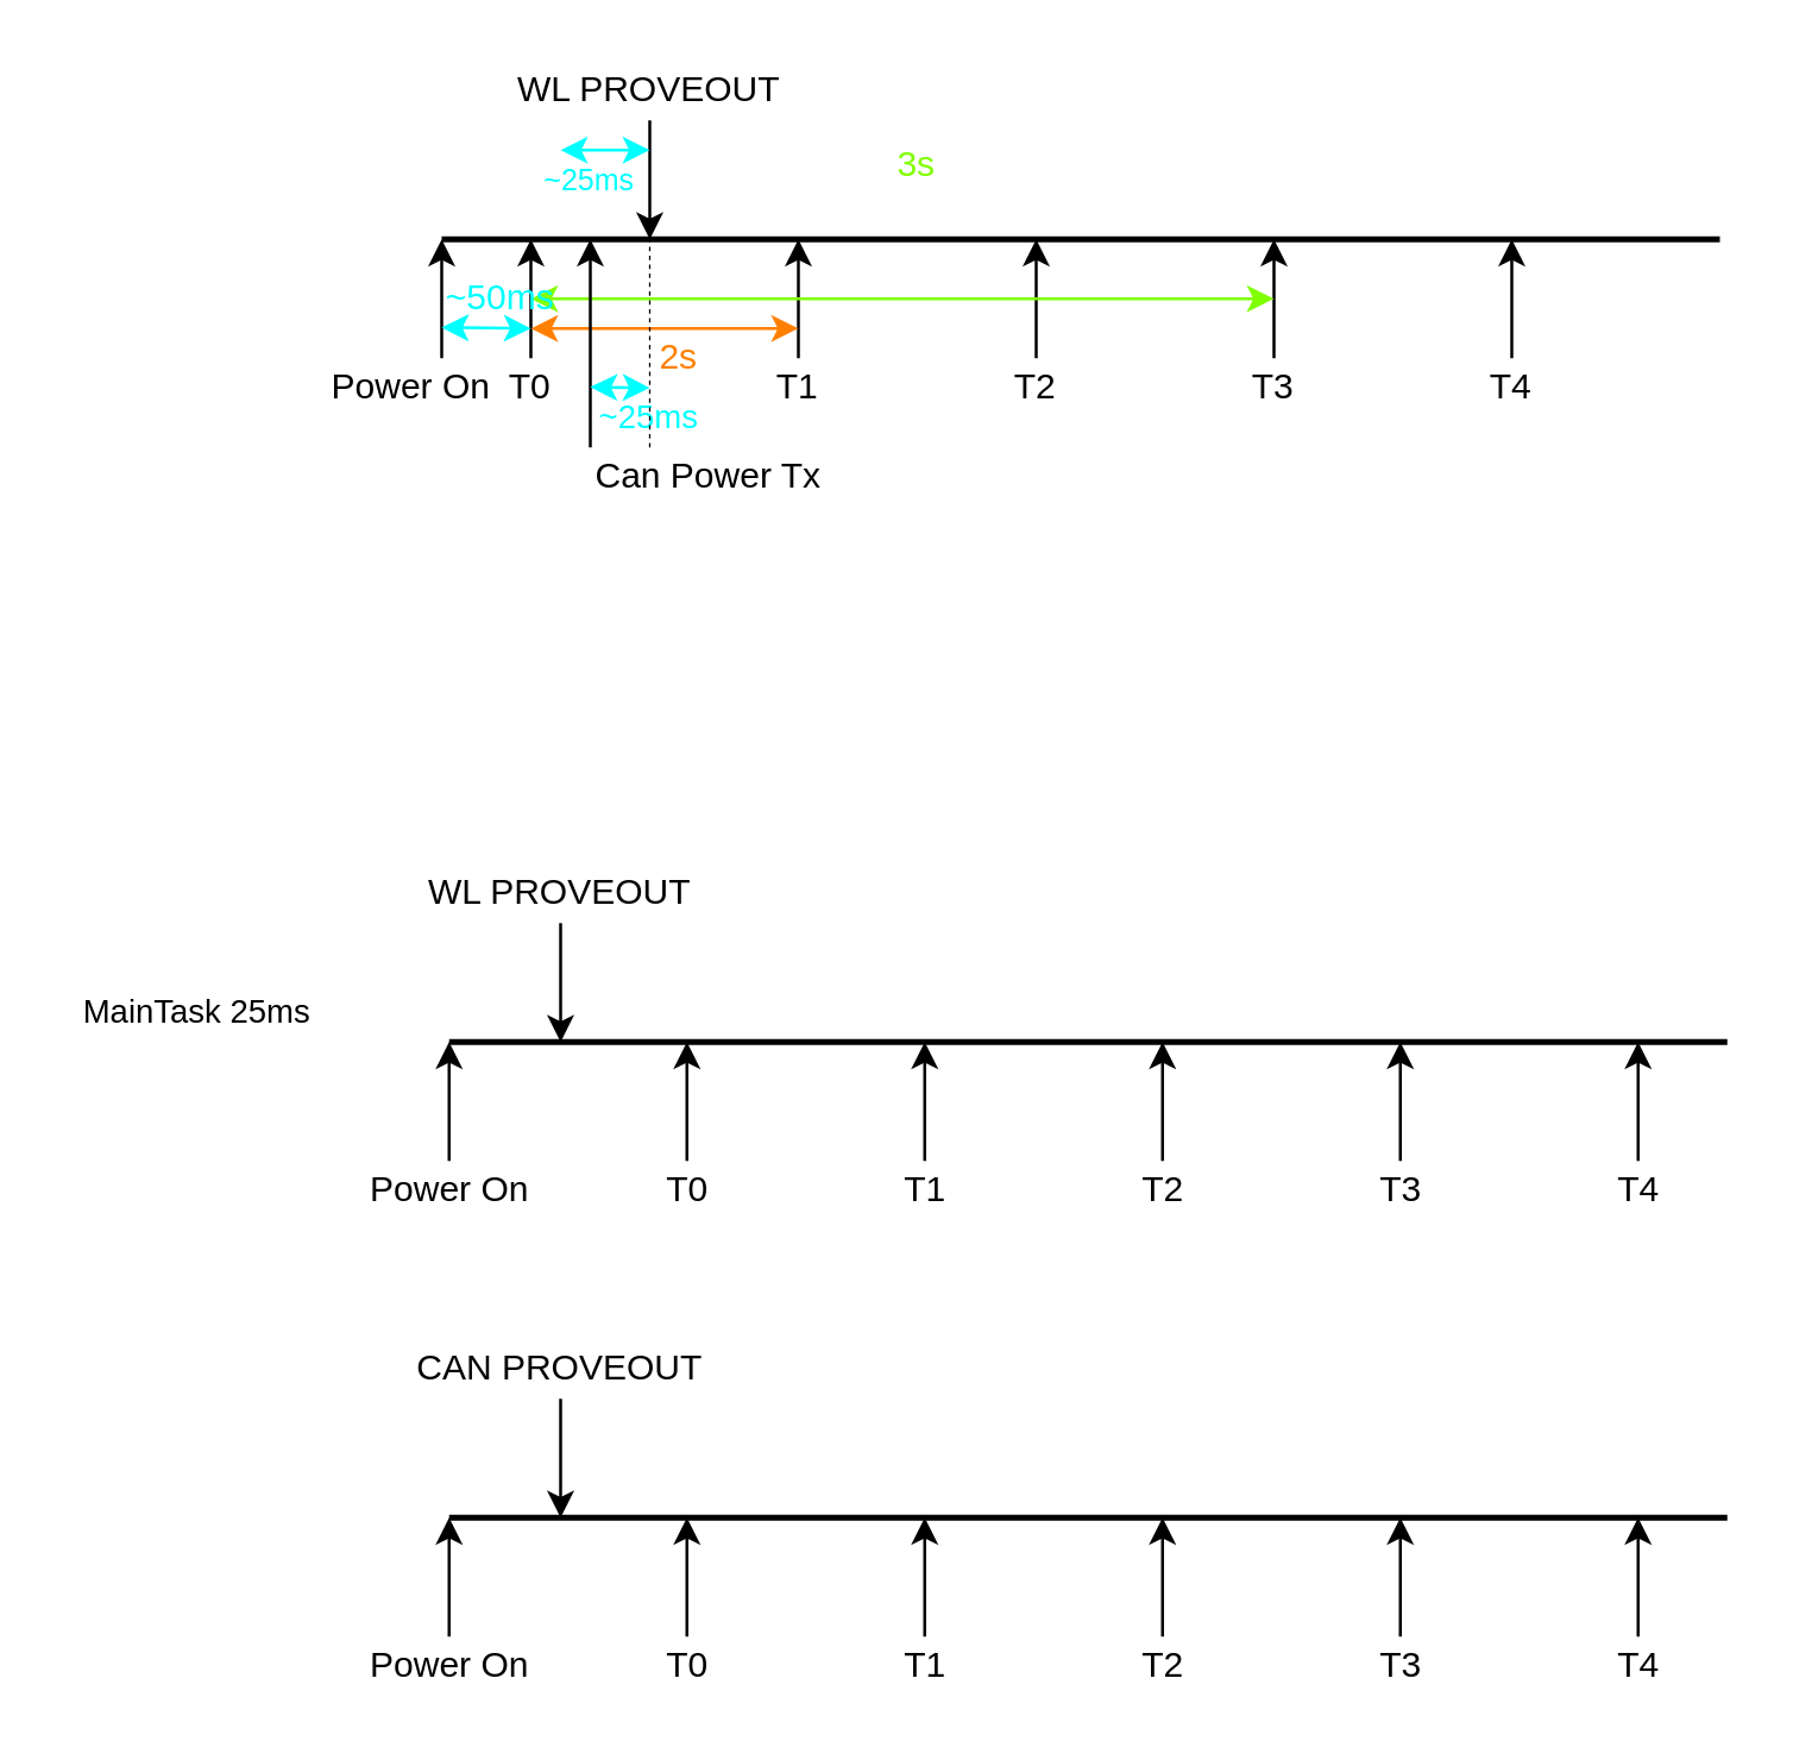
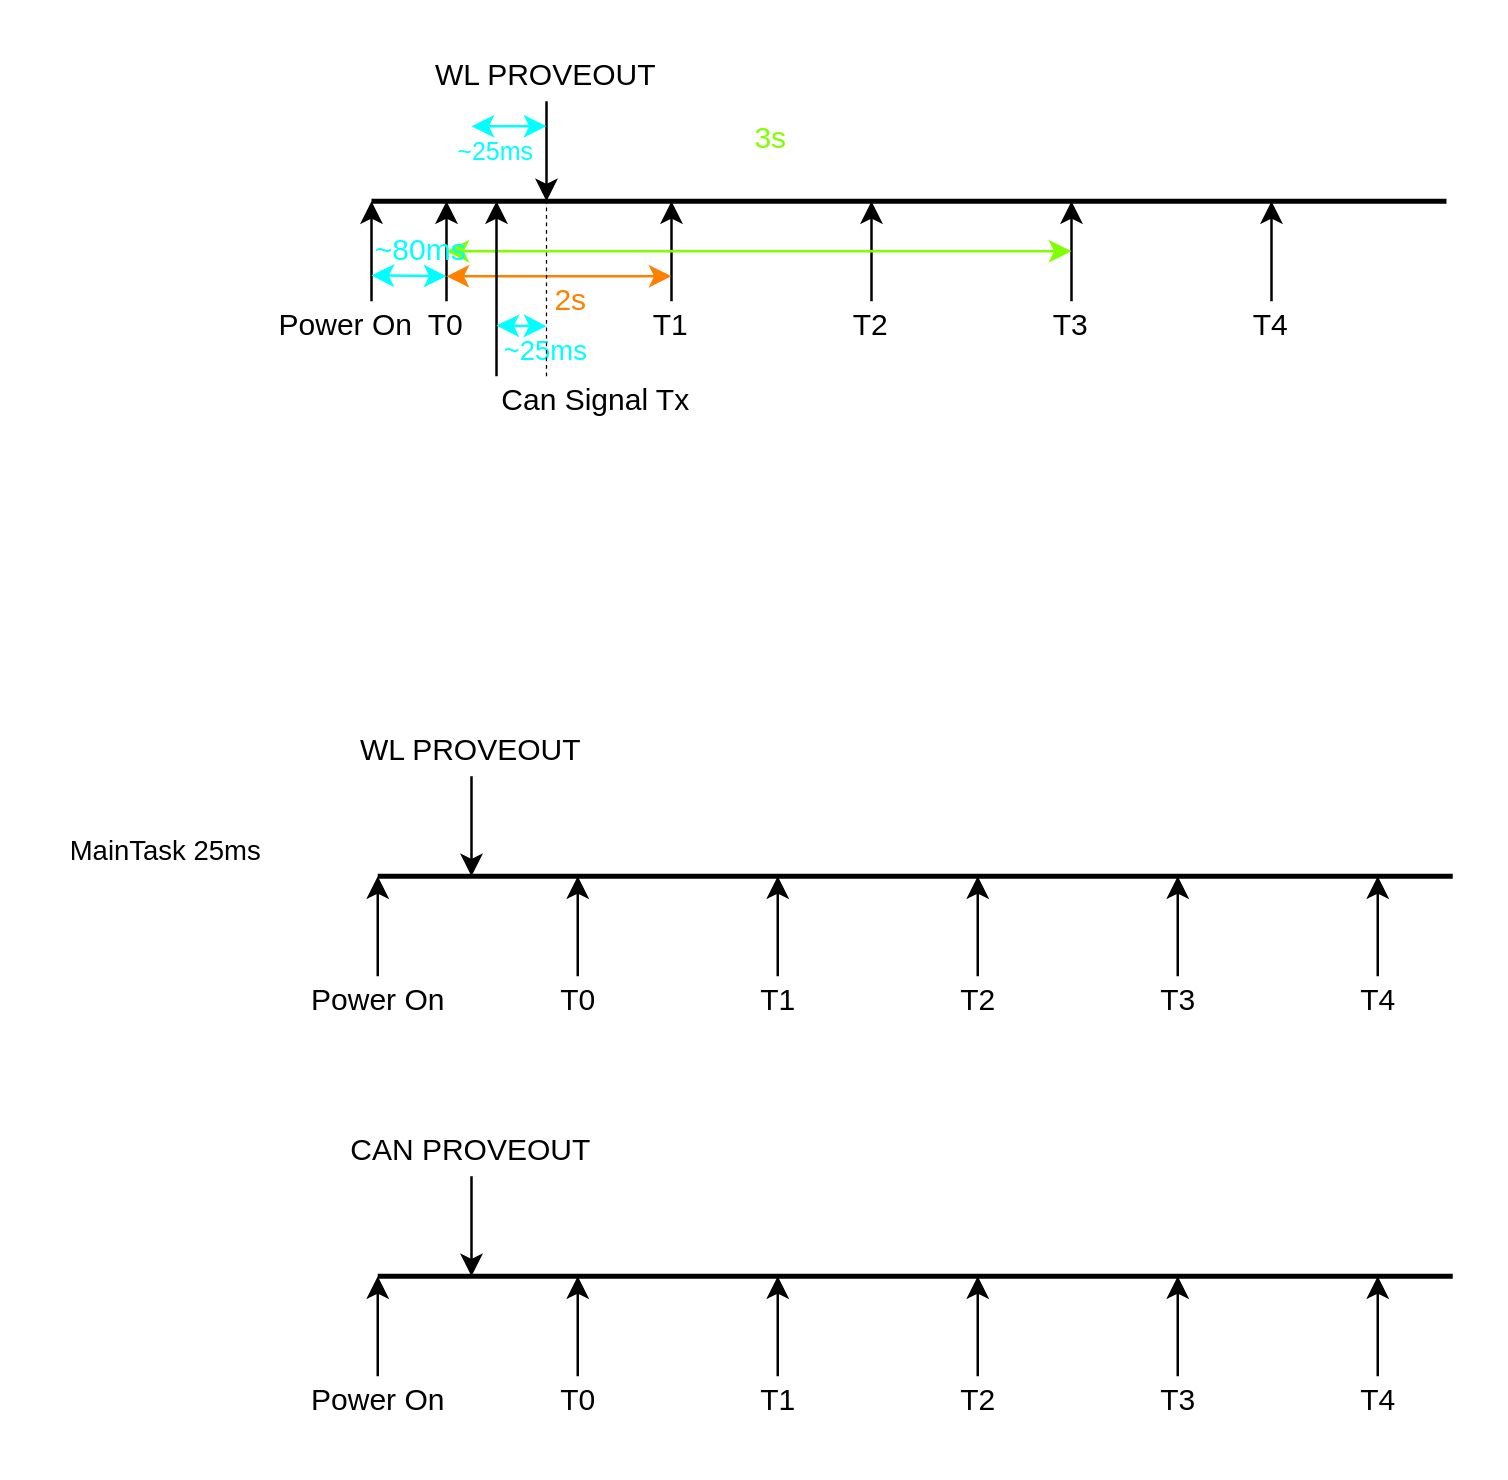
- <mxCell id="22" value="&lt;font color=&quot;#00ffff&quot;&gt;~50ms&lt;/font&gt;" style="text;html=1;strokeColor=none;fillColor=none;align=center;verticalAlign=middle;whiteSpace=wrap;rounded=0;" parent="1" vertex="1"><mxGeometry x="148" y="90" width="40" height="20" as="geometry" /></mxCell>
+ <mxCell id="22" value="&lt;font color=&quot;#00ffff&quot;&gt;~80ms&lt;/font&gt;" style="text;html=1;strokeColor=none;fillColor=none;align=center;verticalAlign=middle;whiteSpace=wrap;rounded=0;" parent="1" vertex="1"><mxGeometry x="148" y="90" width="40" height="20" as="geometry" /></mxCell>
- <mxCell id="26" value="Can Power Tx" style="text;html=1;strokeColor=none;fillColor=none;align=center;verticalAlign=middle;whiteSpace=wrap;rounded=0;" parent="1" vertex="1"><mxGeometry x="198" y="150" width="80" height="20" as="geometry" /></mxCell>
+ <mxCell id="26" value="Can Signal Tx" style="text;html=1;strokeColor=none;fillColor=none;align=center;verticalAlign=middle;whiteSpace=wrap;rounded=0;" parent="1" vertex="1"><mxGeometry x="198" y="150" width="80" height="20" as="geometry" /></mxCell>
